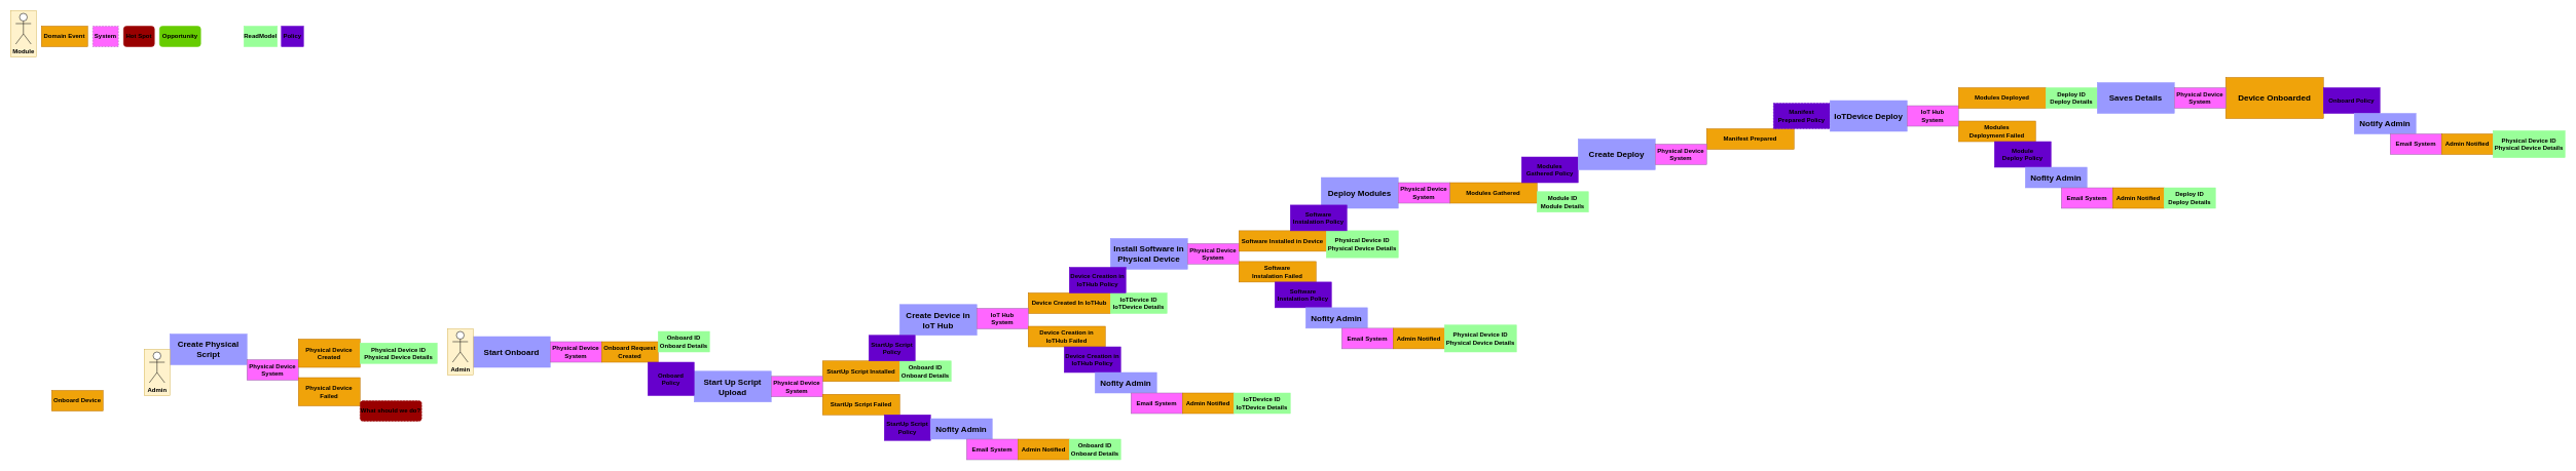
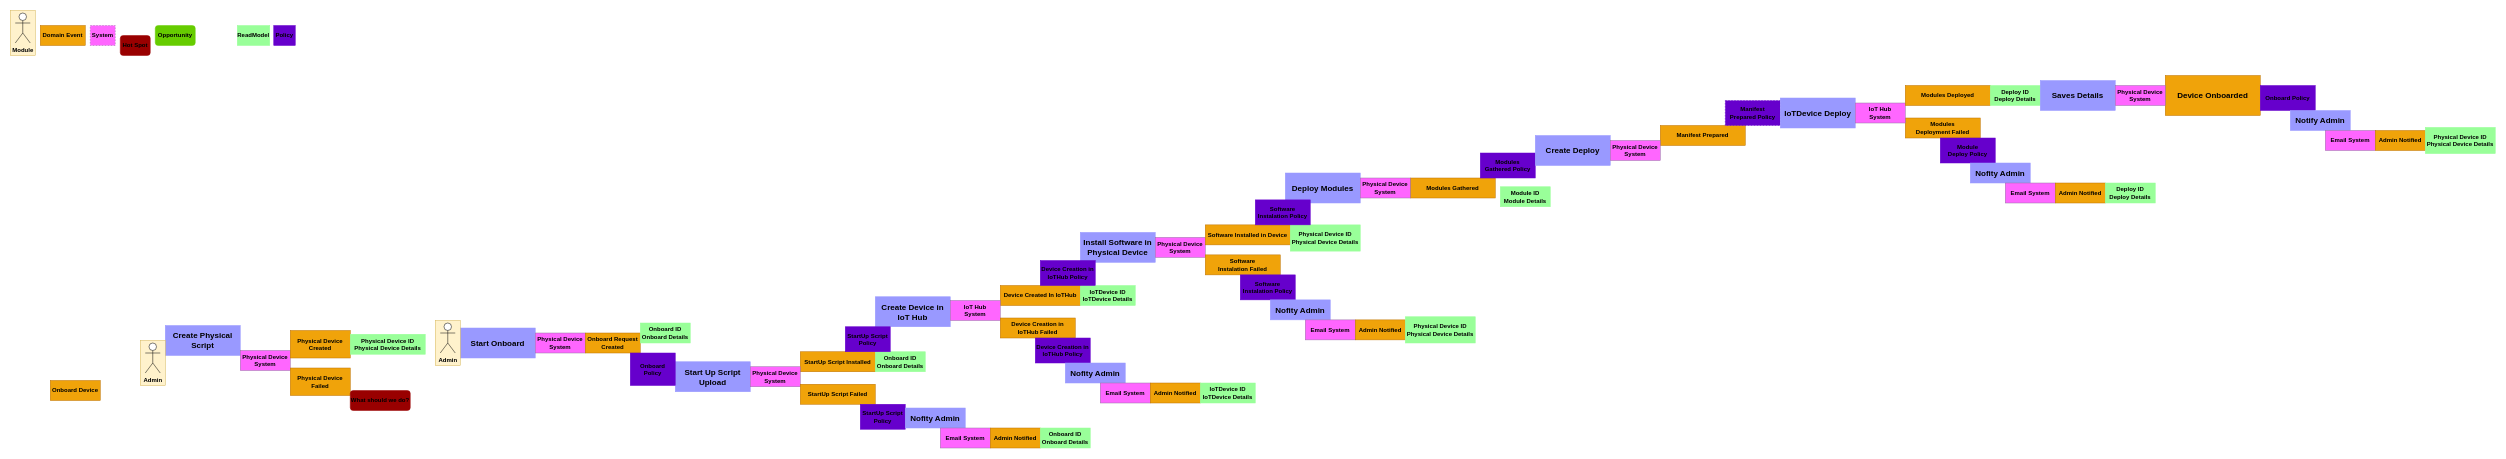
- <mxCell id="7" value="&lt;b&gt;Hot Spot&lt;/b&gt;" style="rounded=1;whiteSpace=wrap;html=1;strokeColor=#990000;fillColor=#990000;fontColor=#000000;" parent="1" vertex="1"><mxGeometry x="240" y="50" width="60" height="40" as="geometry" /></mxCell>
+ <mxCell id="7" value="&lt;b&gt;Hot Spot&lt;/b&gt;" style="rounded=1;whiteSpace=wrap;html=1;strokeColor=#990000;fillColor=#990000;fontColor=#000000;" parent="1" vertex="1"><mxGeometry x="240" y="70" width="60" height="40" as="geometry" /></mxCell>
- <mxCell id="60" value="&lt;b&gt;Module ID&lt;br&gt;Module Details&lt;br&gt;&lt;/b&gt;" style="rounded=0;whiteSpace=wrap;html=1;strokeColor=#99FF99;fillColor=#99FF99;fontColor=#000000;" parent="1" vertex="1"><mxGeometry x="2990" y="372.5" width="100" height="40" as="geometry" /></mxCell>
+ <mxCell id="60" value="&lt;b&gt;Module ID&lt;br&gt;Module Details&lt;br&gt;&lt;/b&gt;" style="rounded=0;whiteSpace=wrap;html=1;strokeColor=#99FF99;fillColor=#99FF99;fontColor=#000000;" parent="1" vertex="1"><mxGeometry x="3000" y="372.5" width="100" height="40" as="geometry" /></mxCell>
- <mxCell id="33" value="&lt;b&gt;What should we do?&lt;/b&gt;" style="rounded=1;whiteSpace=wrap;html=1;strokeColor=#990000;fillColor=#990000;fontColor=#000000;perimeterSpacing=100;dashed=1;" parent="1" vertex="1"><mxGeometry x="700" y="780" width="120" height="40" as="geometry" /></mxCell>
+ <mxCell id="33" value="&lt;b&gt;What should we do?&lt;/b&gt;" style="rounded=1;whiteSpace=wrap;html=1;strokeColor=#990000;fillColor=#990000;fontColor=#000000;perimeterSpacing=100;" parent="1" vertex="1"><mxGeometry x="700" y="780" width="120" height="40" as="geometry" /></mxCell>
